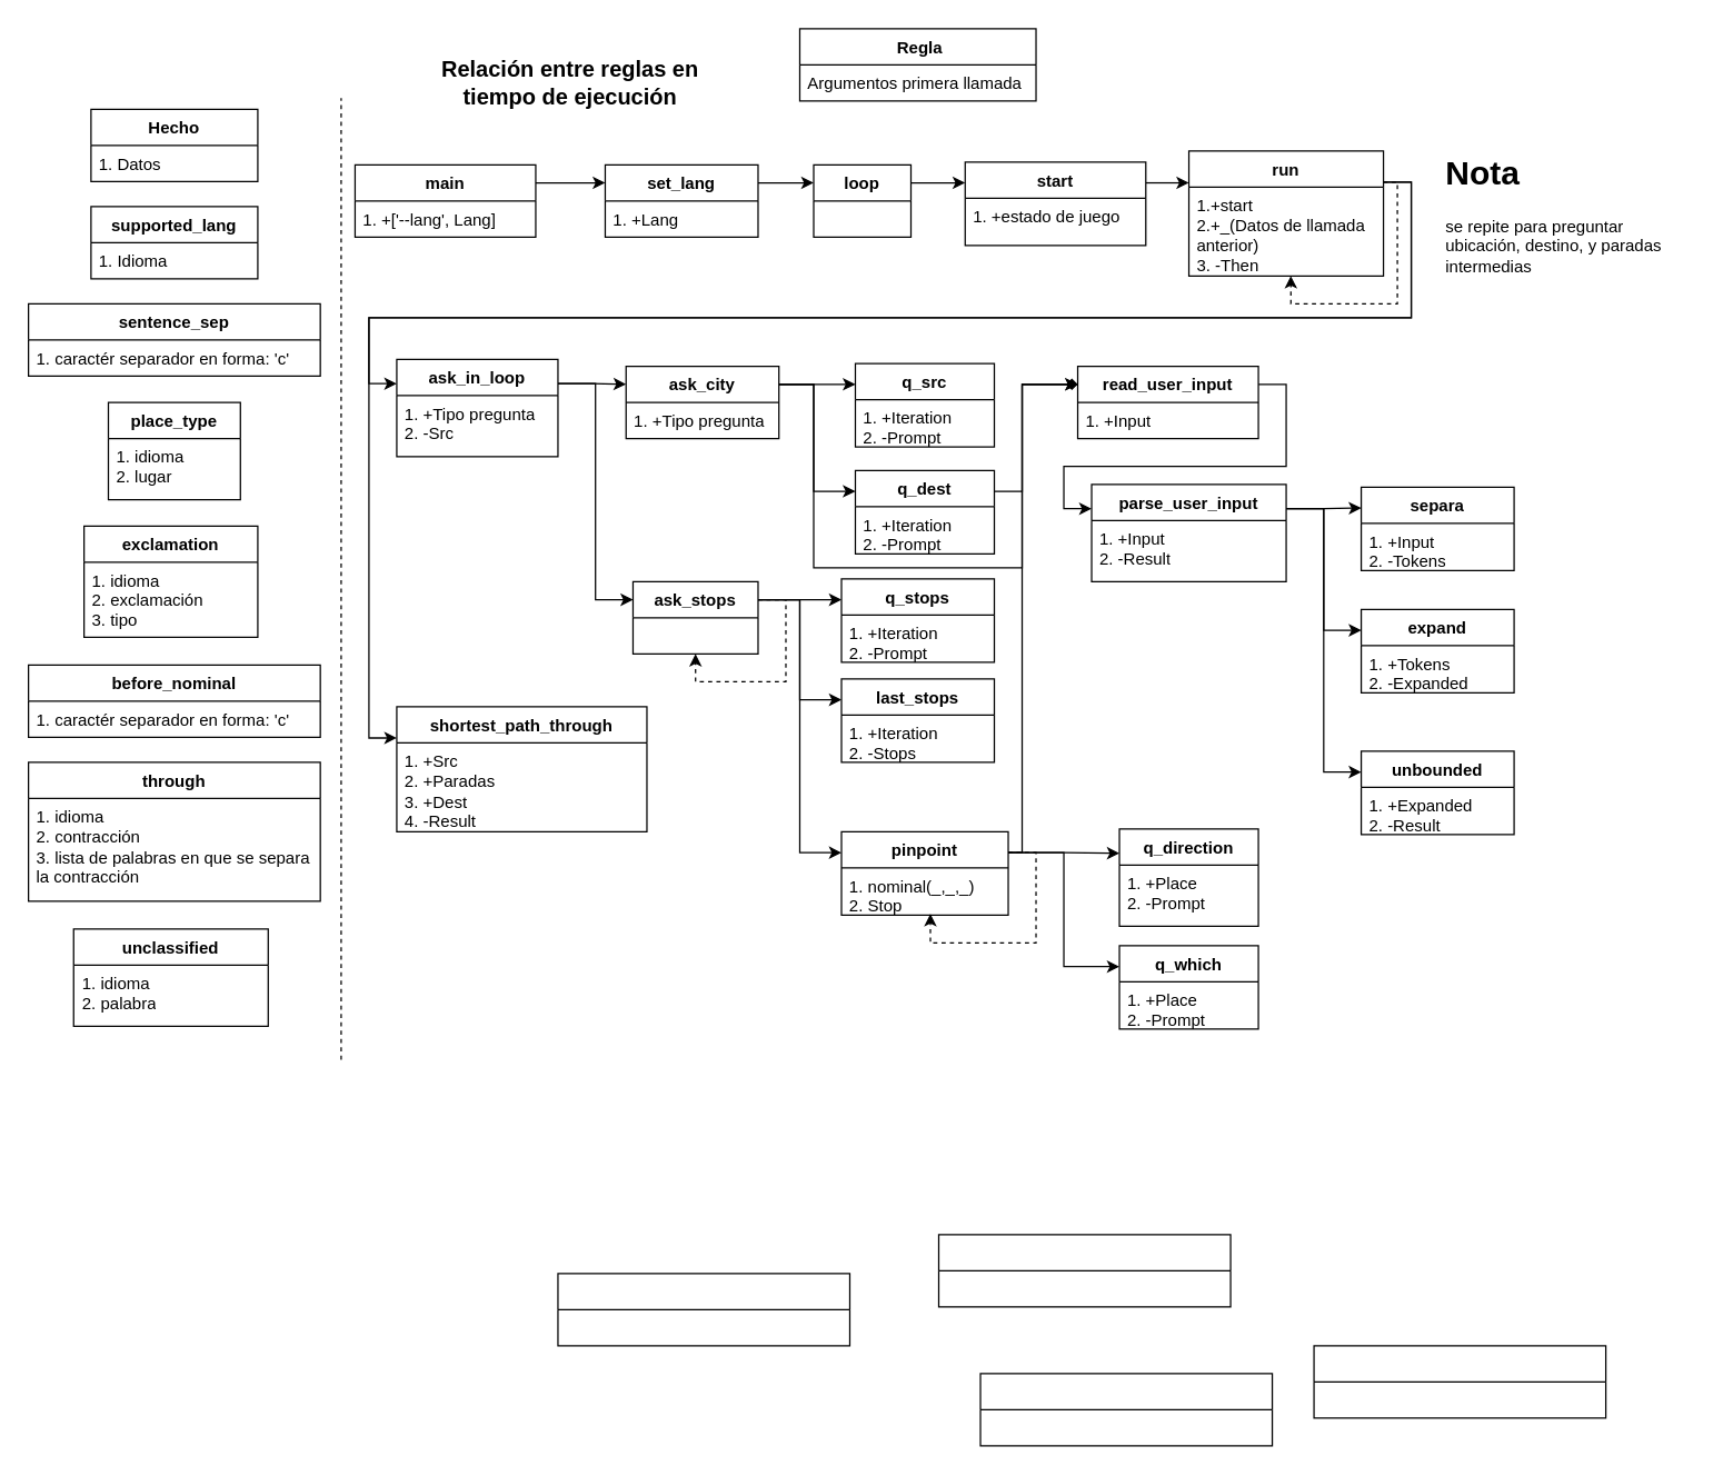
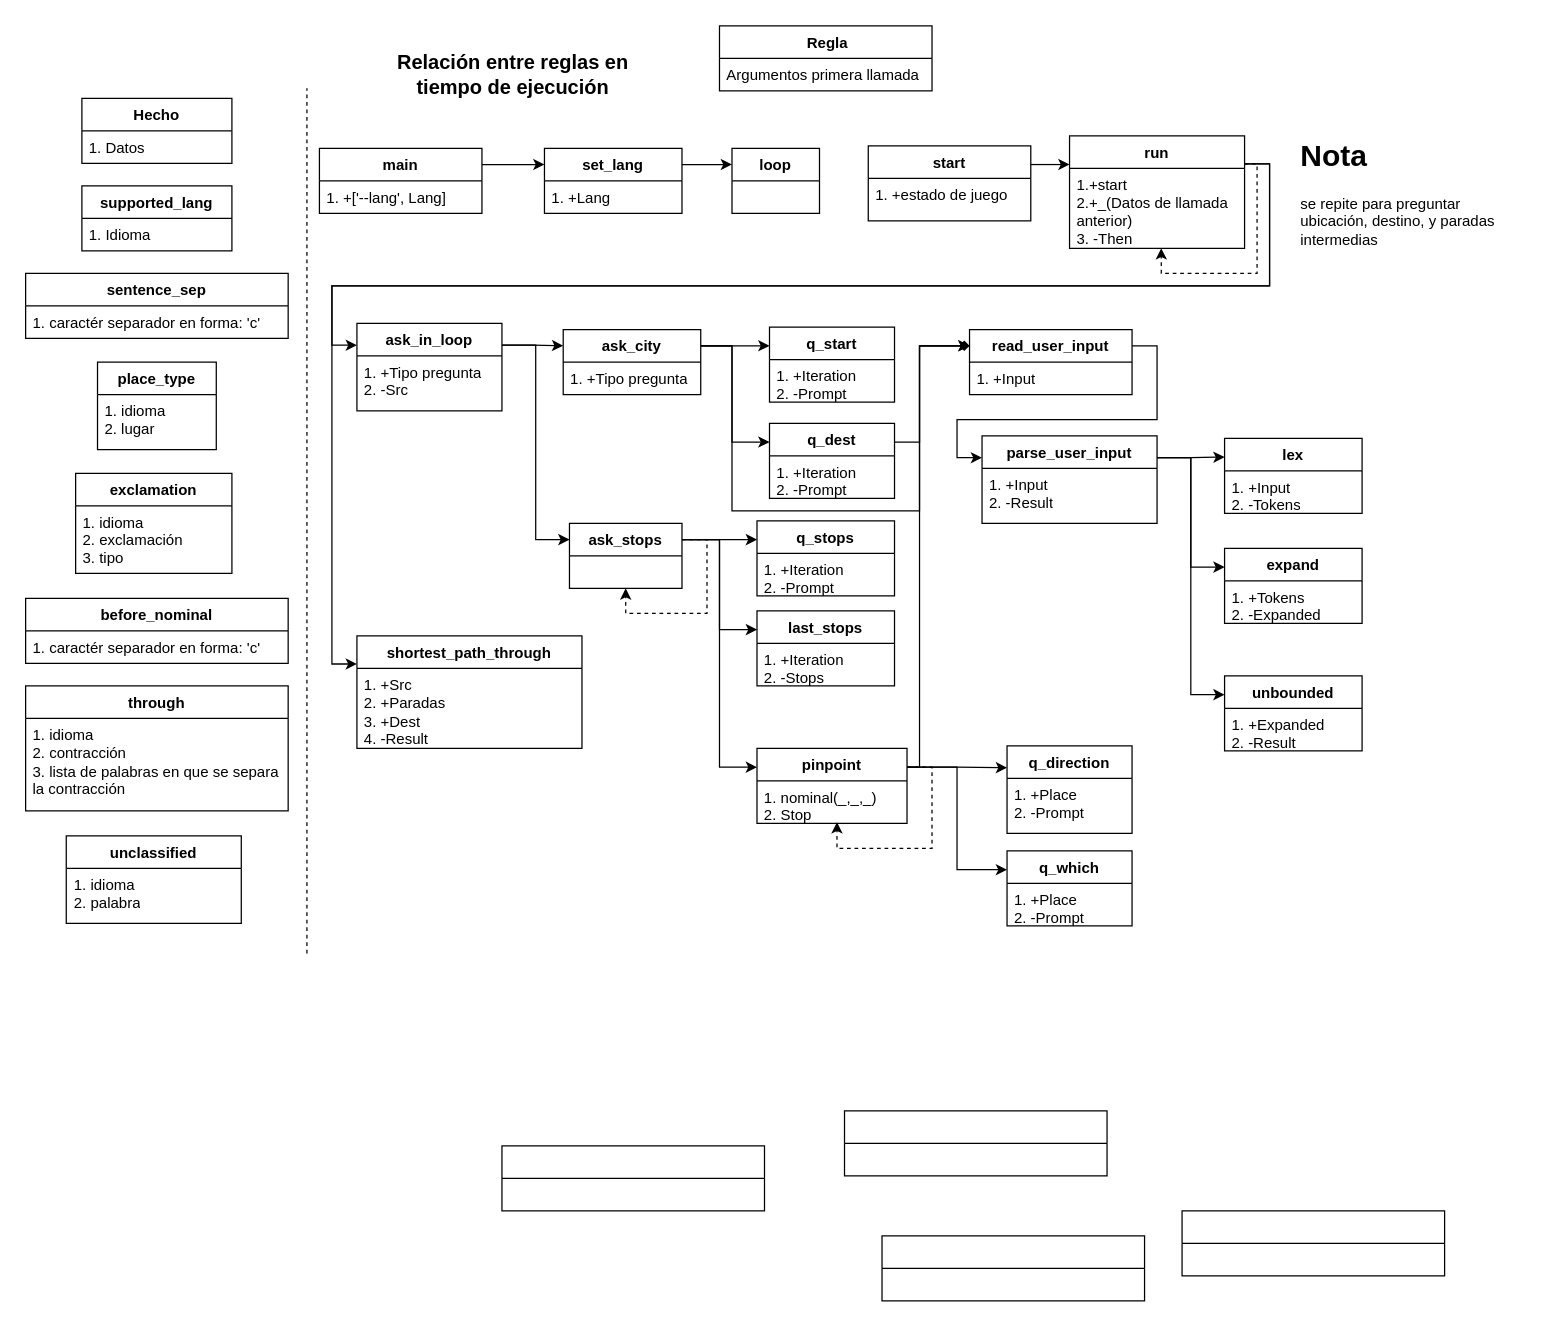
- <mxCell id="5" style="edgeStyle=orthogonalEdgeStyle;rounded=0;orthogonalLoop=1;jettySize=auto;html=1;exitX=1;exitY=0.25;exitDx=0;exitDy=0;entryX=0;entryY=0.25;entryDx=0;entryDy=0;" edge="1" parent="1" source="6" target="47"><mxGeometry relative="1" as="geometry" /></mxCell>
- <mxCell id="79" value="q_src" style="swimlane;fontStyle=1;align=center;verticalAlign=top;childLayout=stackLayout;horizontal=1;startSize=26;horizontalStack=0;resizeParent=1;resizeParentMax=0;resizeLast=0;collapsible=1;marginBottom=0;" vertex="1" parent="1"><mxGeometry x="615" y="261" width="100" height="60" as="geometry" /></mxCell>
+ <mxCell id="79" value="q_start" style="swimlane;fontStyle=1;align=center;verticalAlign=top;childLayout=stackLayout;horizontal=1;startSize=26;horizontalStack=0;resizeParent=1;resizeParentMax=0;resizeLast=0;collapsible=1;marginBottom=0;" vertex="1" parent="1"><mxGeometry x="615" y="261" width="100" height="60" as="geometry" /></mxCell>
- <mxCell id="96" value="separa" style="swimlane;fontStyle=1;align=center;verticalAlign=top;childLayout=stackLayout;horizontal=1;startSize=26;horizontalStack=0;resizeParent=1;resizeParentMax=0;resizeLast=0;collapsible=1;marginBottom=0;" vertex="1" parent="1"><mxGeometry x="979" y="350" width="110" height="60" as="geometry" /></mxCell>
+ <mxCell id="96" value="lex" style="swimlane;fontStyle=1;align=center;verticalAlign=top;childLayout=stackLayout;horizontal=1;startSize=26;horizontalStack=0;resizeParent=1;resizeParentMax=0;resizeLast=0;collapsible=1;marginBottom=0;" vertex="1" parent="1"><mxGeometry x="979" y="350" width="110" height="60" as="geometry" /></mxCell>
